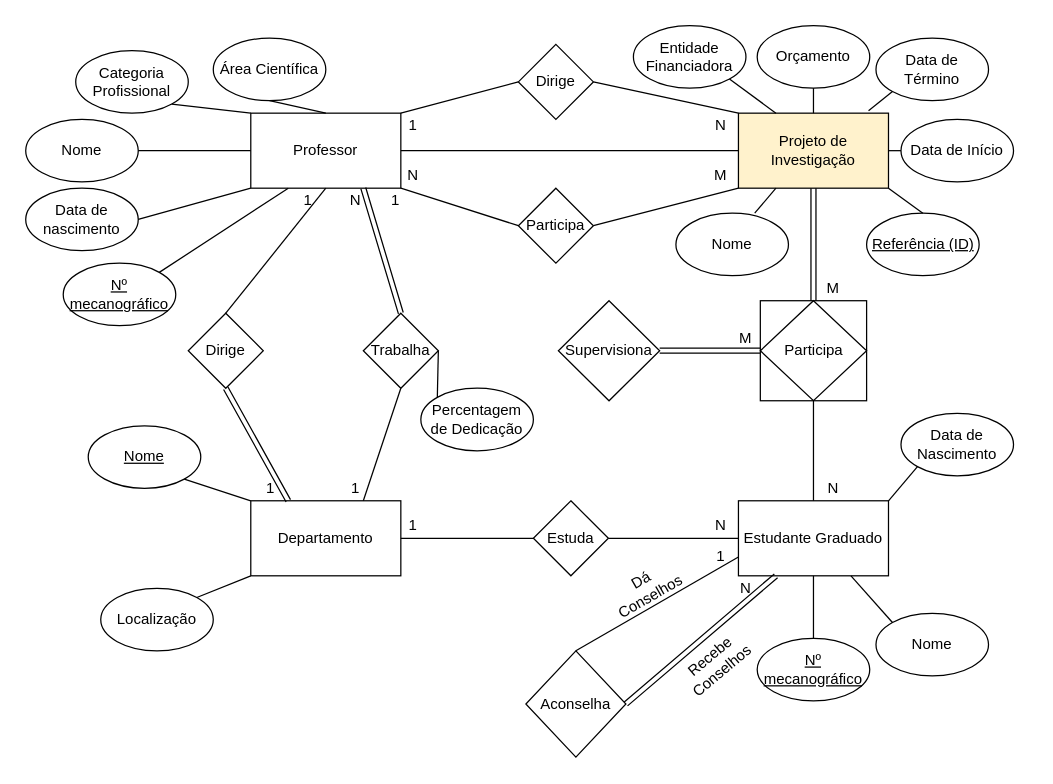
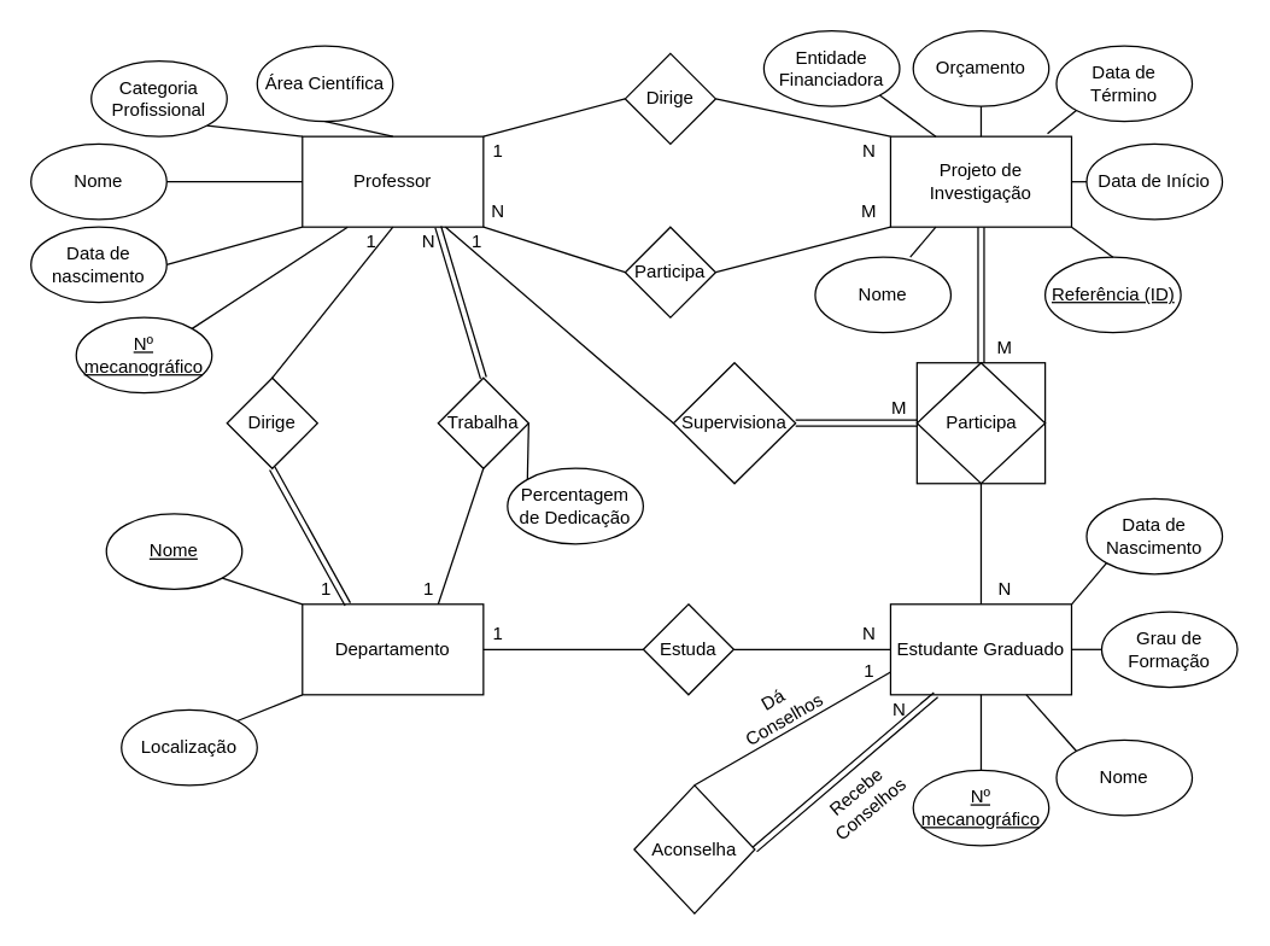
- <mxCell id="77" value="" style="endArrow=none;html=1;" edge="1" parent="1" source="2" target="13"><mxGeometry width="50" height="50" relative="1" as="geometry"><mxPoint x="426" y="430" as="sourcePoint" /><mxPoint x="476" y="380" as="targetPoint" /></mxGeometry></mxCell>
+ <mxCell id="77" value="" style="endArrow=none;html=1;entryX=0;entryY=0.5;entryDx=0;entryDy=0;" edge="1" parent="1" source="2" target="75"><mxGeometry width="50" height="50" relative="1" as="geometry"><mxPoint x="426" y="430" as="sourcePoint" /><mxPoint x="476" y="380" as="targetPoint" /></mxGeometry></mxCell>
- <mxCell id="13" value="Projeto de Investigação" style="rounded=0;whiteSpace=wrap;html=1;fillColor=#fff2cc;" vertex="1" parent="1"><mxGeometry x="590" y="90" width="120" height="60" as="geometry" /></mxCell>
+ <mxCell id="13" value="Projeto de Investigação" style="rounded=0;whiteSpace=wrap;html=1;" vertex="1" parent="1"><mxGeometry x="590" y="90" width="120" height="60" as="geometry" /></mxCell>
+ <mxCell id="44" value="" style="endArrow=none;html=1;entryX=0;entryY=0.5;entryDx=0;entryDy=0;exitX=1;exitY=0.5;exitDx=0;exitDy=0;" edge="1" parent="1" source="31" target="41"><mxGeometry width="50" height="50" relative="1" as="geometry"><mxPoint x="430" y="420" as="sourcePoint" /><mxPoint x="480" y="370" as="targetPoint" /></mxGeometry></mxCell>
+ <mxCell id="41" value="Grau de Formação" style="ellipse;whiteSpace=wrap;html=1;" vertex="1" parent="1"><mxGeometry x="730" y="405" width="90" height="50" as="geometry" /></mxCell>
